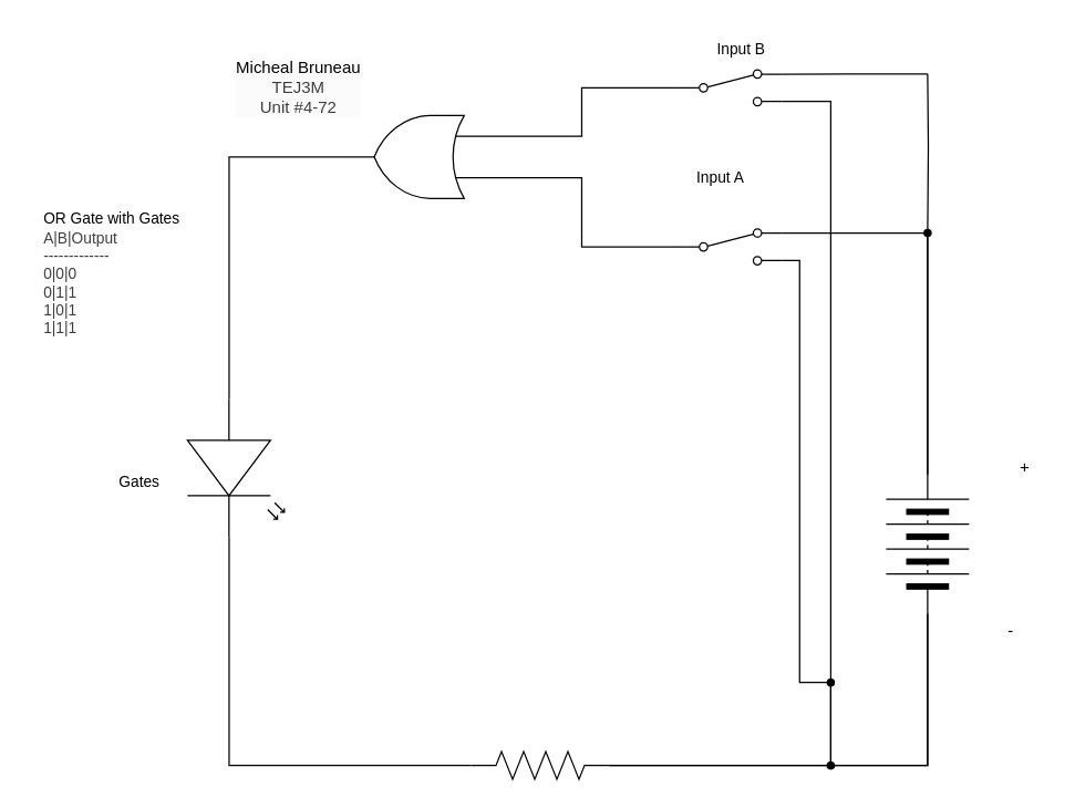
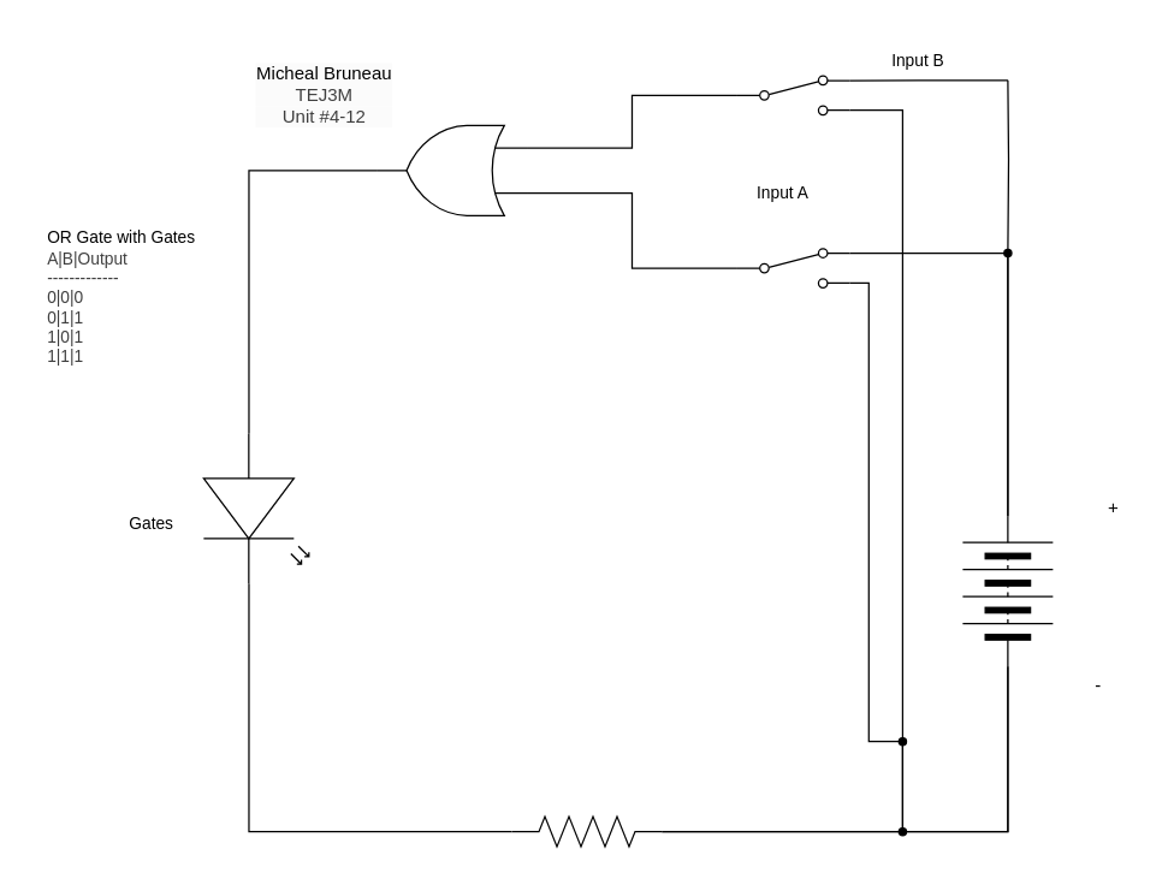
- <mxCell id="16" value="Input B" style="text;html=1;align=center;verticalAlign=middle;resizable=0;points=[];autosize=1;strokeColor=none;fillColor=none;fontFamily=Helvetica;fontSize=11;fontColor=default;labelBackgroundColor=default;" vertex="1" parent="1"><mxGeometry x="505" y="20" width="60" height="30" as="geometry" /></mxCell>
+ <mxCell id="16" value="Input B" style="text;html=1;align=center;verticalAlign=middle;resizable=0;points=[];autosize=1;strokeColor=none;fillColor=none;fontFamily=Helvetica;fontSize=11;fontColor=default;labelBackgroundColor=default;" vertex="1" parent="1"><mxGeometry x="580" y="25" width="60" height="30" as="geometry" /></mxCell>
- <mxCell id="2" value="&lt;span style=&quot;scrollbar-color: rgb(226, 226, 226) rgb(251, 251, 251); background-color: rgb(251, 251, 251); color: rgb(0, 0, 0);&quot;&gt;Micheal Bruneau&lt;/span&gt;&lt;div style=&quot;scrollbar-color: rgb(226, 226, 226) rgb(251, 251, 251); background-color: rgb(251, 251, 251); color: rgb(63, 63, 63);&quot;&gt;TEJ3M&lt;/div&gt;&lt;div style=&quot;scrollbar-color: rgb(226, 226, 226) rgb(251, 251, 251); background-color: rgb(251, 251, 251); color: rgb(63, 63, 63);&quot;&gt;Unit #4-72&lt;/div&gt;" style="text;html=1;align=center;verticalAlign=middle;resizable=0;points=[];autosize=1;strokeColor=none;fillColor=none;" vertex="1" parent="1"><mxGeometry x="160" y="33" width="110" height="60" as="geometry" /></mxCell>
+ <mxCell id="2" value="&lt;span style=&quot;scrollbar-color: rgb(226, 226, 226) rgb(251, 251, 251); background-color: rgb(251, 251, 251); color: rgb(0, 0, 0);&quot;&gt;Micheal Bruneau&lt;/span&gt;&lt;div style=&quot;scrollbar-color: rgb(226, 226, 226) rgb(251, 251, 251); background-color: rgb(251, 251, 251); color: rgb(63, 63, 63);&quot;&gt;TEJ3M&lt;/div&gt;&lt;div style=&quot;scrollbar-color: rgb(226, 226, 226) rgb(251, 251, 251); background-color: rgb(251, 251, 251); color: rgb(63, 63, 63);&quot;&gt;Unit #4-12&lt;/div&gt;" style="text;html=1;align=center;verticalAlign=middle;resizable=0;points=[];autosize=1;strokeColor=none;fillColor=none;" vertex="1" parent="1"><mxGeometry x="160" y="33" width="110" height="60" as="geometry" /></mxCell>
